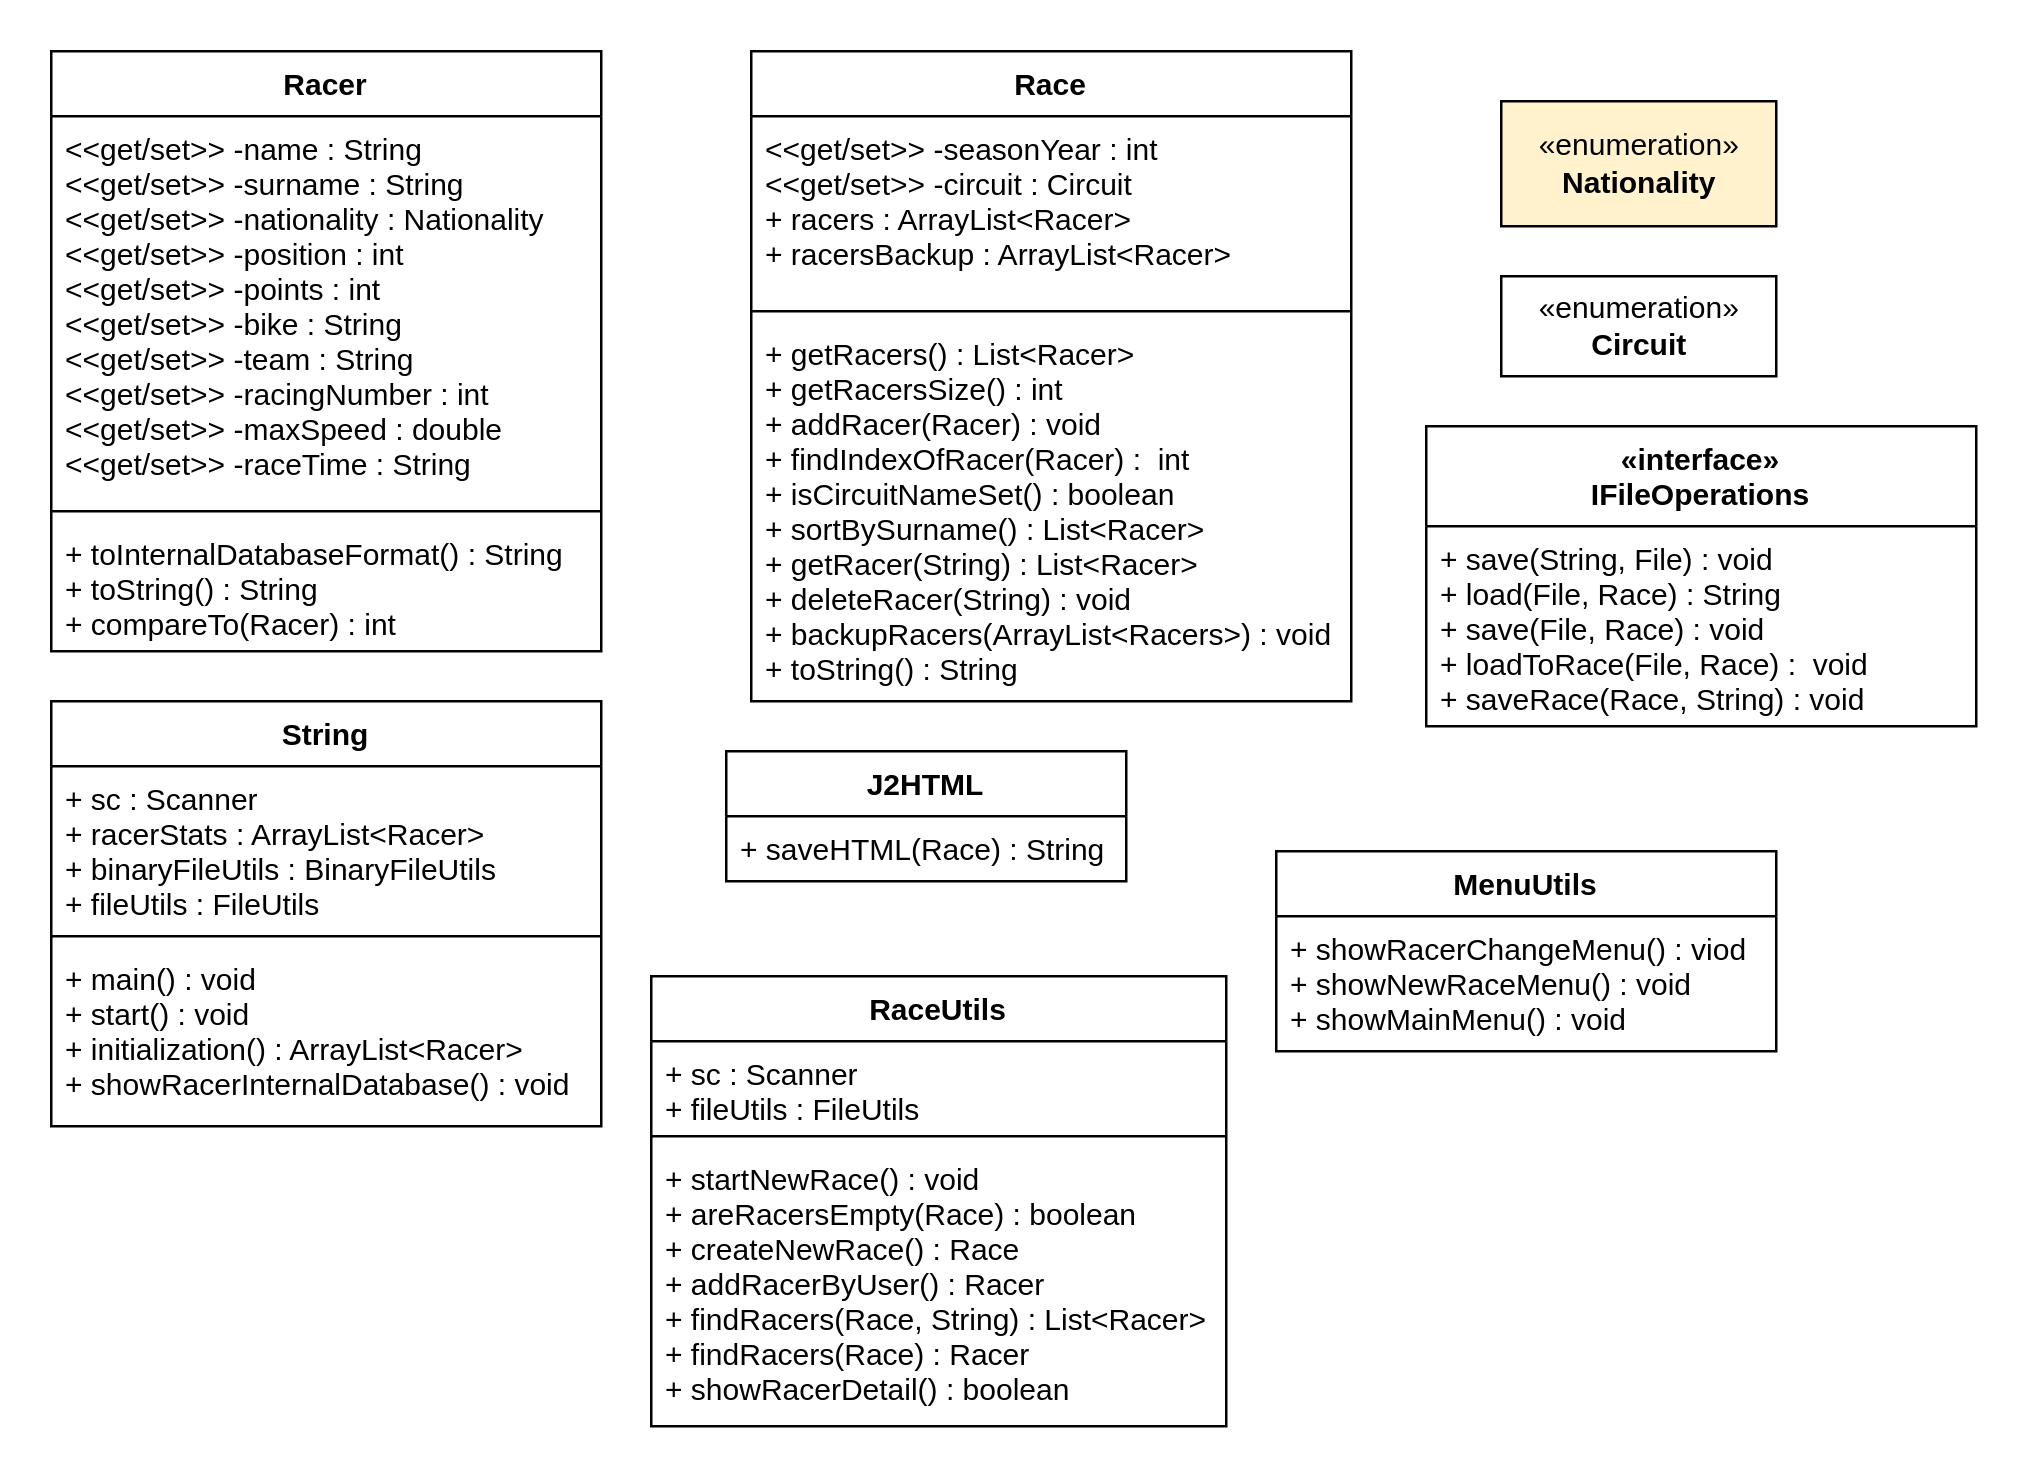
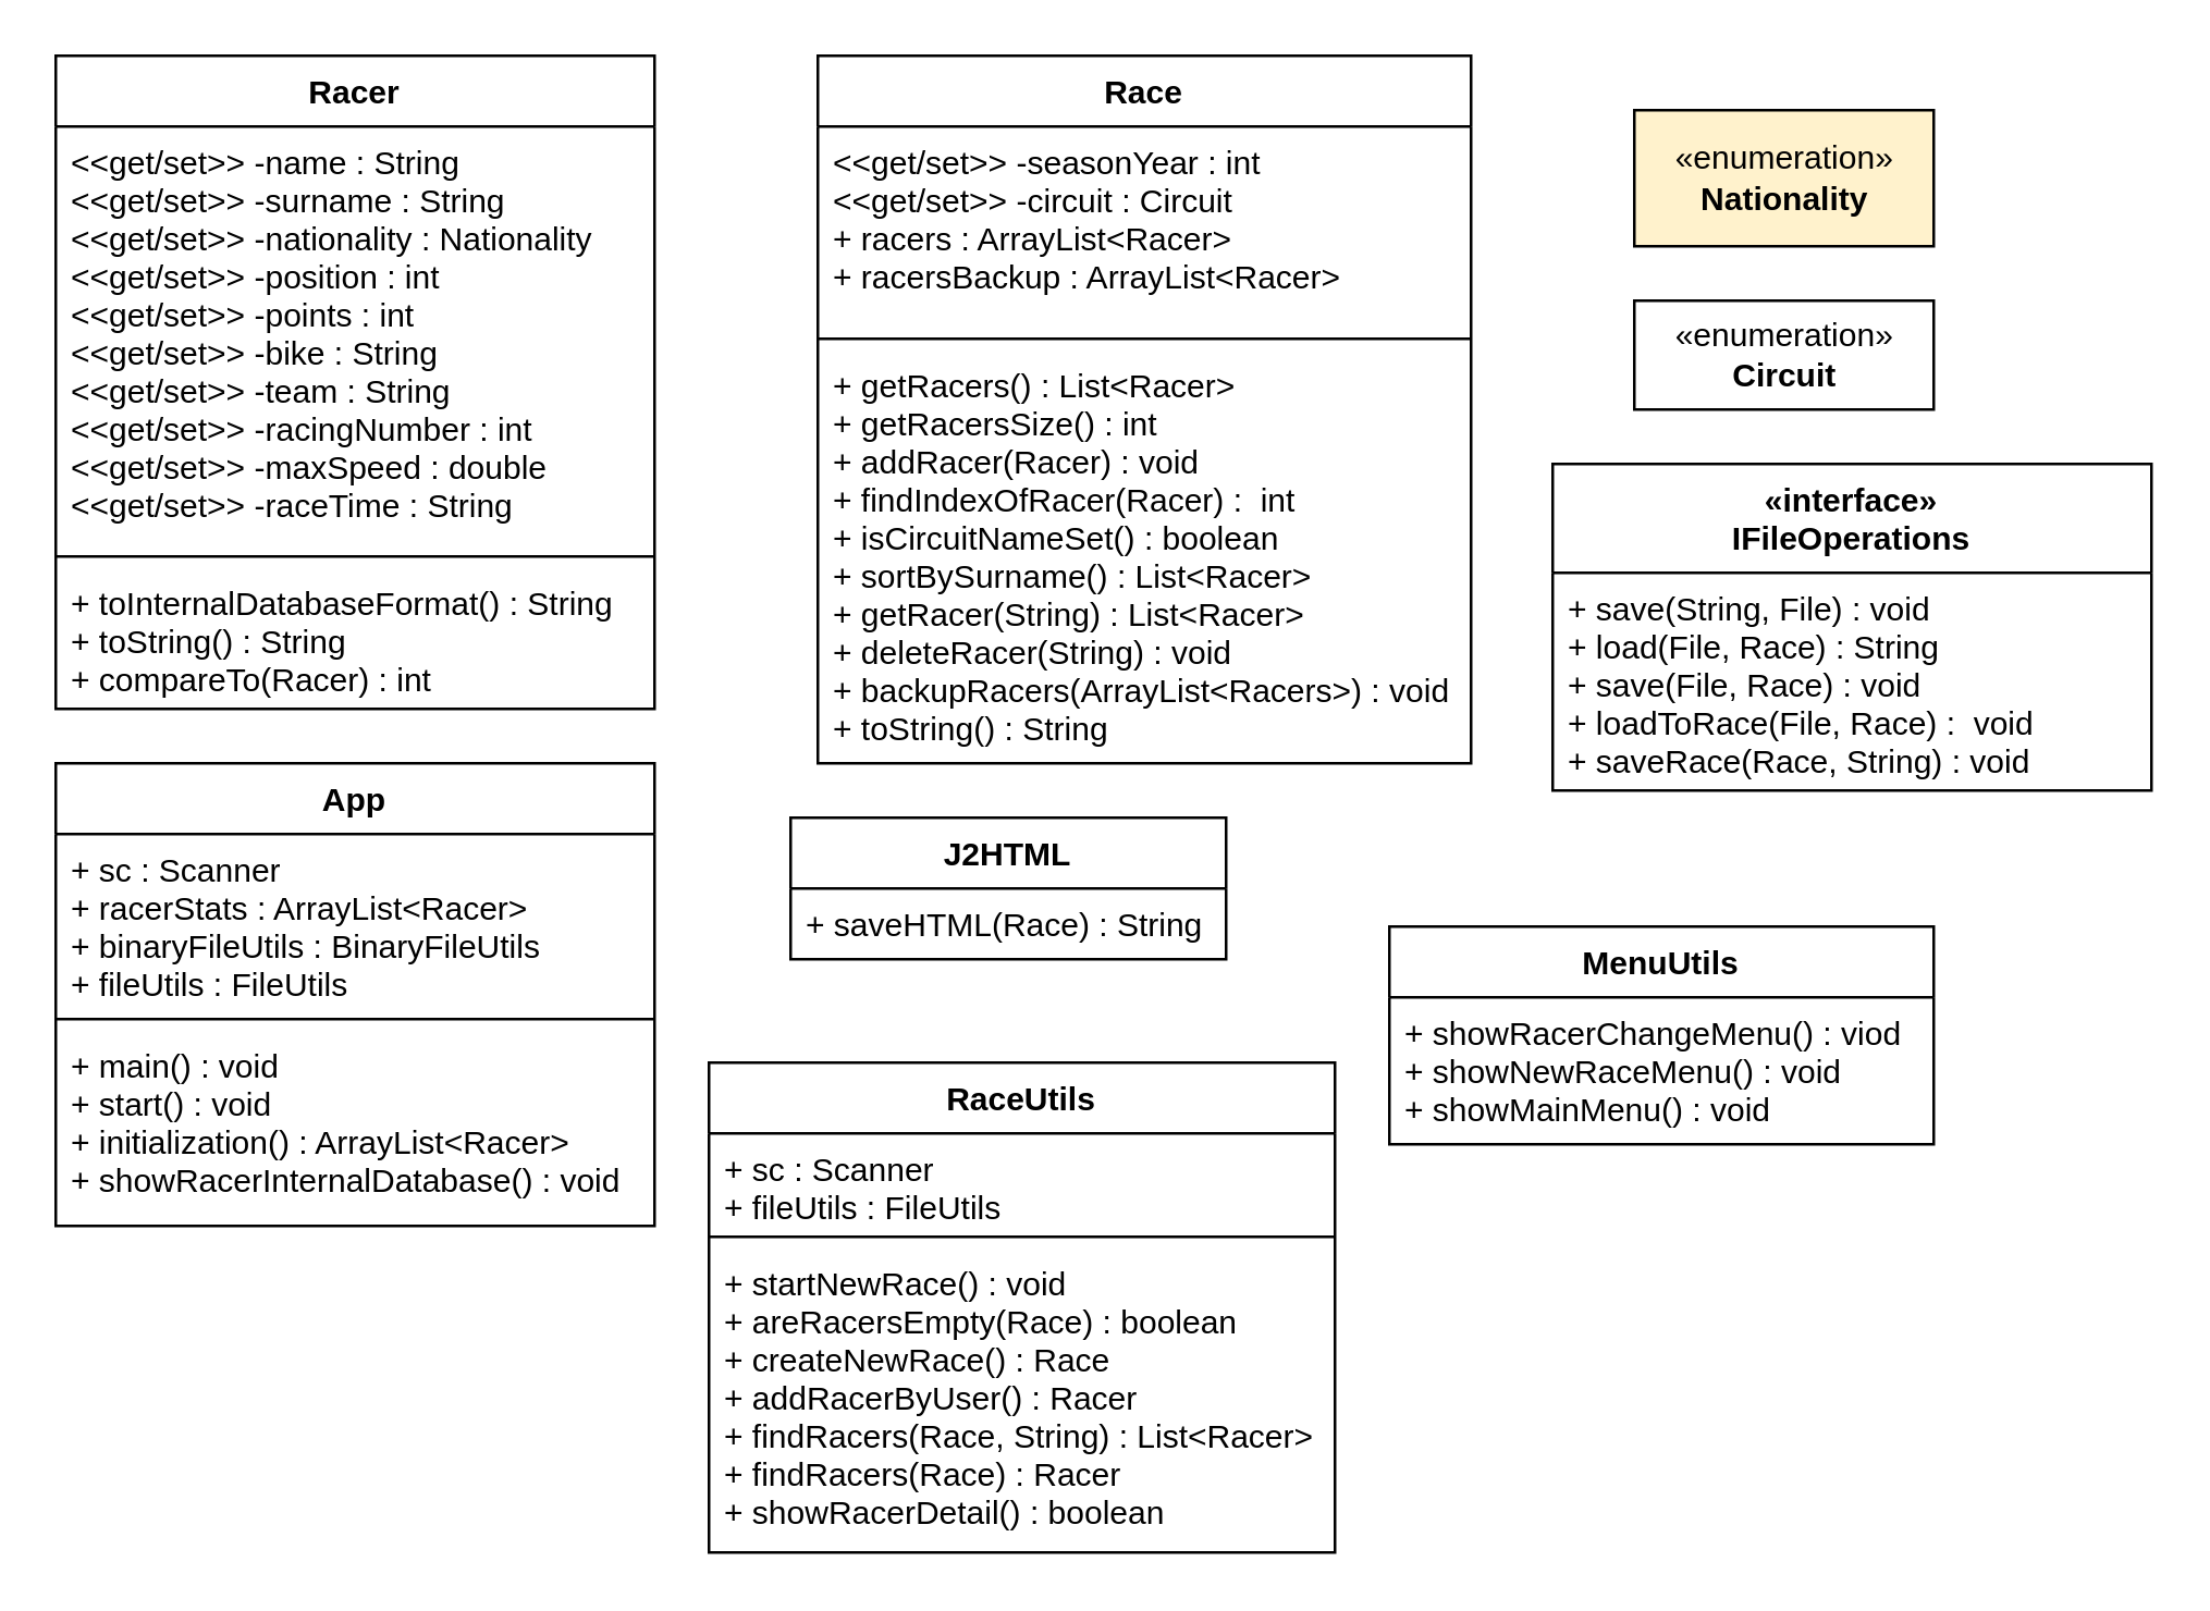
- <mxCell id="14" value="String" style="swimlane;fontStyle=1;align=center;verticalAlign=top;childLayout=stackLayout;horizontal=1;startSize=26;horizontalStack=0;resizeParent=1;resizeParentMax=0;resizeLast=0;collapsible=1;marginBottom=0;" vertex="1" parent="1"><mxGeometry x="20" y="280" width="220" height="170" as="geometry" /></mxCell>
+ <mxCell id="14" value="App" style="swimlane;fontStyle=1;align=center;verticalAlign=top;childLayout=stackLayout;horizontal=1;startSize=26;horizontalStack=0;resizeParent=1;resizeParentMax=0;resizeLast=0;collapsible=1;marginBottom=0;" vertex="1" parent="1"><mxGeometry x="20" y="280" width="220" height="170" as="geometry" /></mxCell>
